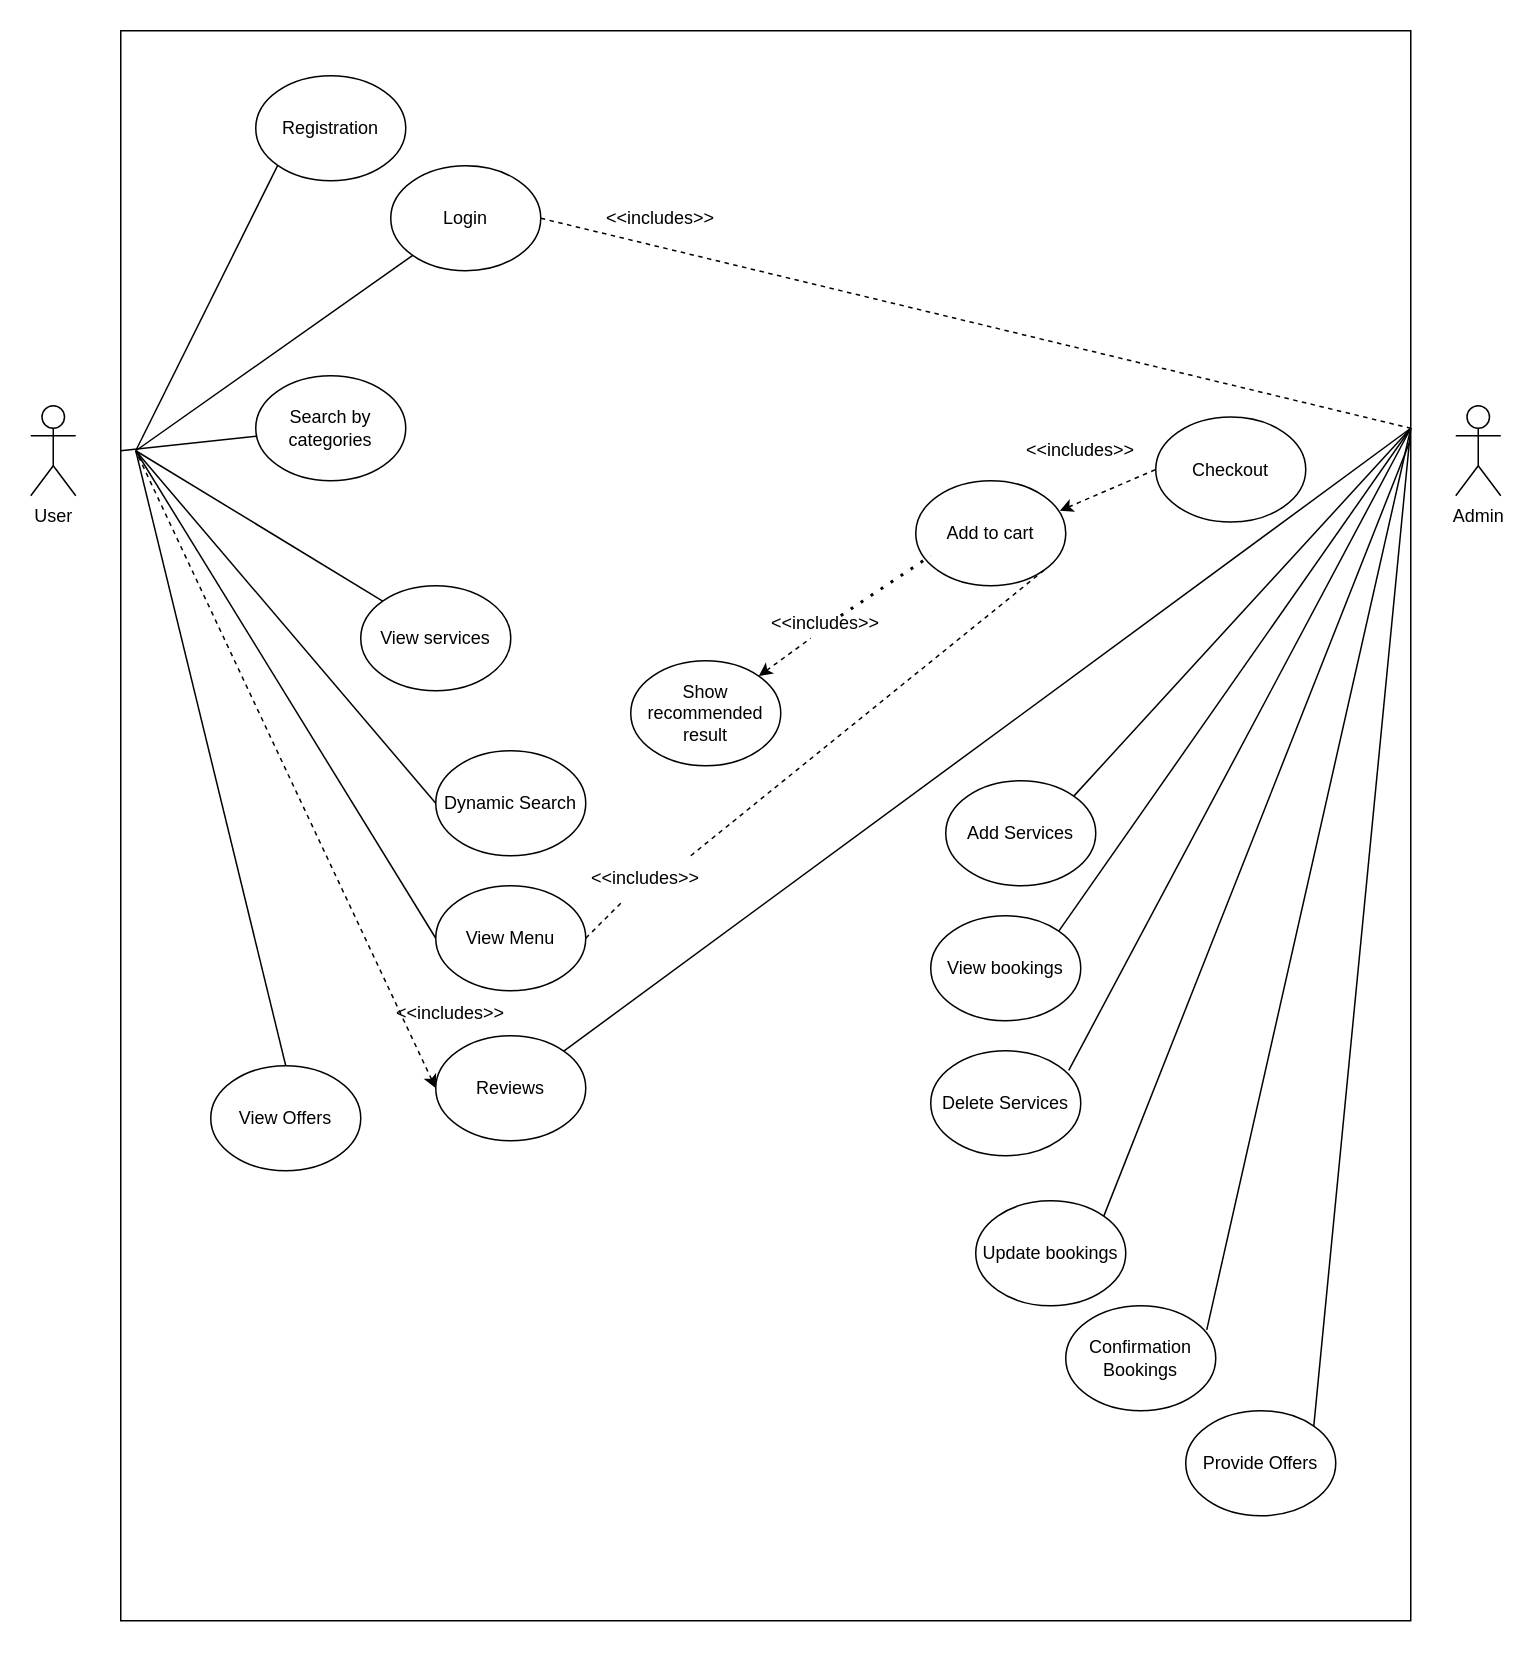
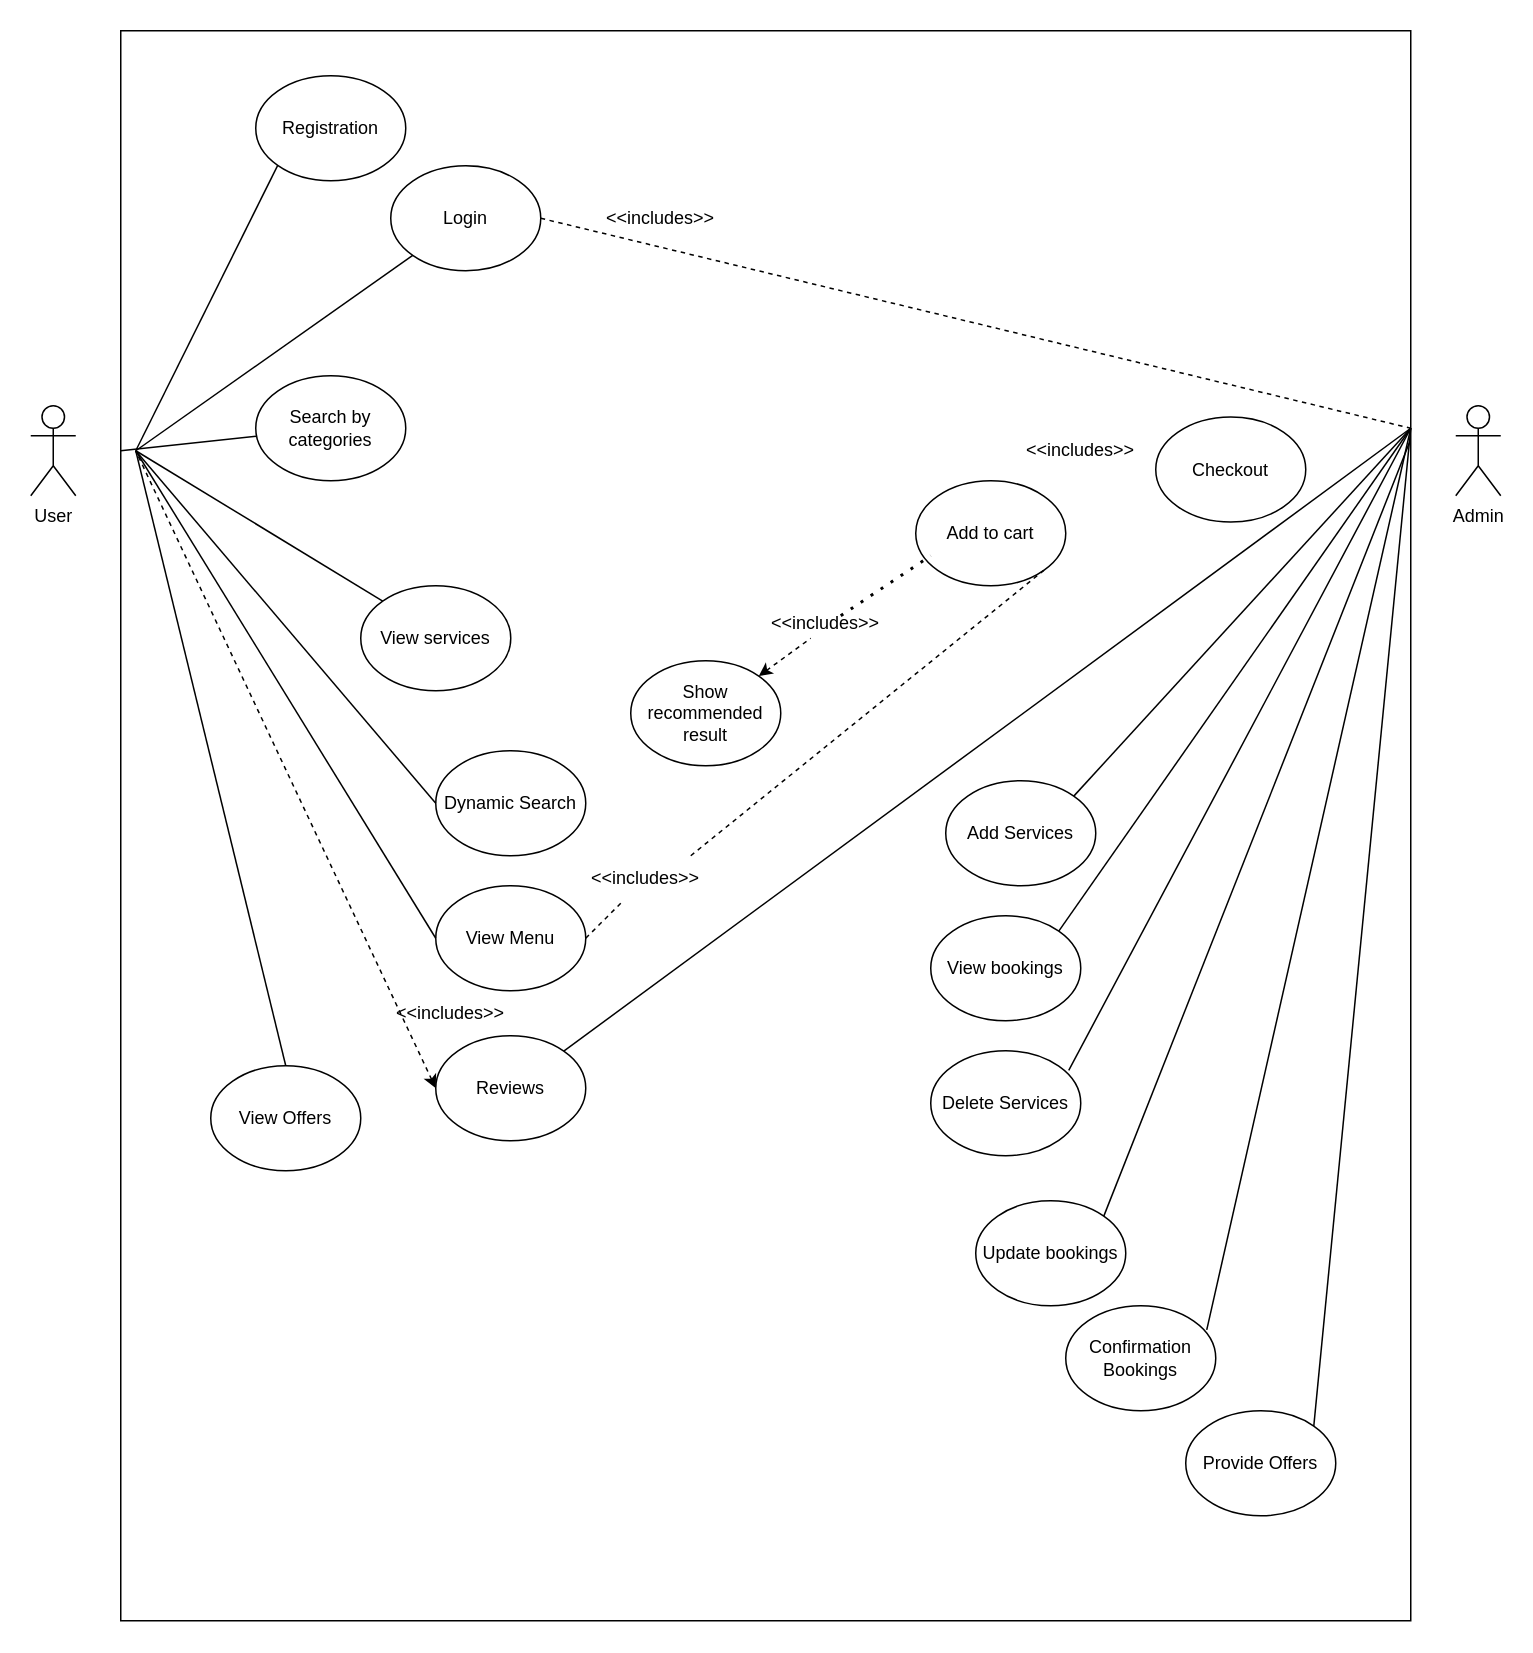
- <mxCell id="26" value="" style="endArrow=none;dashed=1;html=1;rounded=0;exitX=0.96;exitY=0.286;exitDx=0;exitDy=0;exitPerimeter=0;entryX=0;entryY=0.5;entryDx=0;entryDy=0;startArrow=classic;startFill=1;" parent="1" source="16" target="15" edge="1"><mxGeometry width="50" height="50" relative="1" as="geometry"><mxPoint x="580" y="340" as="sourcePoint" /><mxPoint x="630" y="290" as="targetPoint" /></mxGeometry></mxCell>
